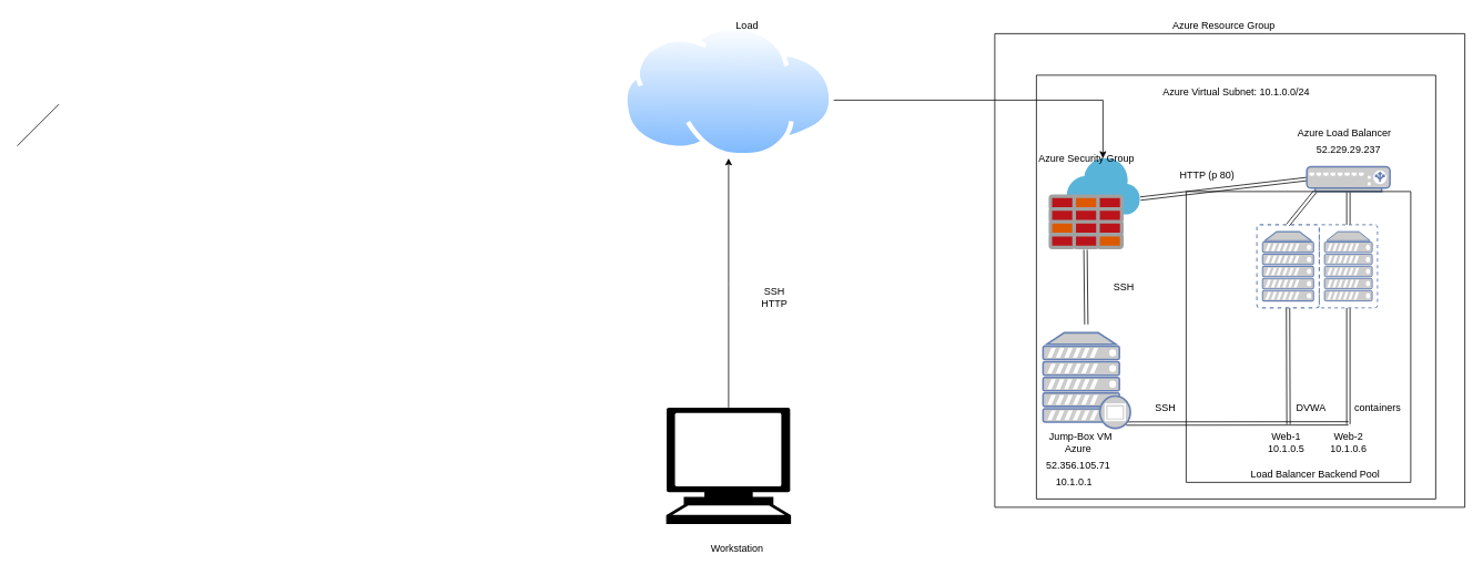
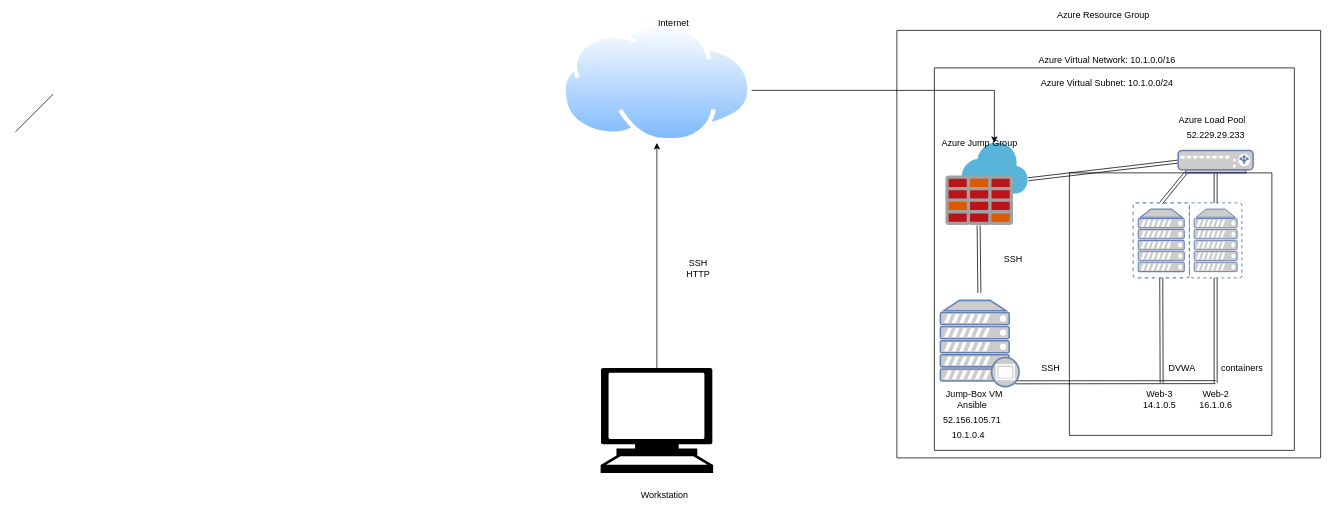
- <mxCell id="8" value="Load" style="text;html=1;align=center;verticalAlign=middle;resizable=0;points=[];autosize=1;strokeColor=none;fillColor=none;" parent="1" vertex="1"><mxGeometry x="866.99" y="20" width="60" height="20" as="geometry" /></mxCell>
+ <mxCell id="8" value="Internet" style="text;html=1;align=center;verticalAlign=middle;resizable=0;points=[];autosize=1;strokeColor=none;fillColor=none;" parent="1" vertex="1"><mxGeometry x="866.99" y="20" width="60" height="20" as="geometry" /></mxCell>
- <mxCell id="7" value="Azure Resource&amp;nbsp;Group" style="text;html=1;align=center;verticalAlign=middle;resizable=0;points=[];autosize=1;strokeColor=none;fillColor=none;" parent="1" vertex="1"><mxGeometry x="1400" y="20" width="140" height="20" as="geometry" /></mxCell>
+ <mxCell id="7" value="Azure Resource&amp;nbsp;Group" style="text;html=1;align=center;verticalAlign=middle;resizable=0;points=[];autosize=1;strokeColor=none;fillColor=none;" parent="1" vertex="1"><mxGeometry x="1400" y="10" width="140" height="20" as="geometry" /></mxCell>
+ <mxCell id="10" value="Azure Virtual Network: 10.1.0.0/16" style="text;html=1;align=center;verticalAlign=middle;resizable=0;points=[];autosize=1;strokeColor=none;fillColor=none;" parent="1" vertex="1"><mxGeometry x="1375" y="70" width="200" height="20" as="geometry" /></mxCell>
- <mxCell id="11" value="Azure Virtual Subnet: 10.1.0.0/24" style="text;html=1;align=center;verticalAlign=middle;resizable=0;points=[];autosize=1;strokeColor=none;fillColor=none;" parent="1" vertex="1"><mxGeometry x="1390" y="100" width="190" height="20" as="geometry" /></mxCell>
+ <mxCell id="11" value="Azure Virtual Subnet: 10.1.0.0/24" style="text;html=1;align=center;verticalAlign=middle;resizable=0;points=[];autosize=1;strokeColor=none;fillColor=none;" parent="1" vertex="1"><mxGeometry x="1380" y="100" width="190" height="20" as="geometry" /></mxCell>
- <mxCell id="26" value="Azure Load Balancer" style="text;html=1;align=center;verticalAlign=middle;resizable=0;points=[];autosize=1;strokeColor=none;fillColor=none;" parent="1" vertex="1"><mxGeometry x="1550" y="150" width="130" height="20" as="geometry" /></mxCell>
+ <mxCell id="26" value="Azure Load Pool" style="text;html=1;align=center;verticalAlign=middle;resizable=0;points=[];autosize=1;strokeColor=none;fillColor=none;" parent="1" vertex="1"><mxGeometry x="1550" y="150" width="130" height="20" as="geometry" /></mxCell>
- <mxCell id="27" value="52.229.29.237" style="text;html=1;align=center;verticalAlign=middle;resizable=0;points=[];autosize=1;strokeColor=none;fillColor=none;" parent="1" vertex="1"><mxGeometry x="1575" y="170" width="90" height="20" as="geometry" /></mxCell>
+ <mxCell id="27" value="52.229.29.233" style="text;html=1;align=center;verticalAlign=middle;resizable=0;points=[];autosize=1;strokeColor=none;fillColor=none;" parent="1" vertex="1"><mxGeometry x="1575" y="170" width="90" height="20" as="geometry" /></mxCell>
- <mxCell id="13" value="Azure Security Group" style="text;html=1;align=center;verticalAlign=middle;resizable=0;points=[];autosize=1;strokeColor=none;fillColor=none;" parent="1" vertex="1"><mxGeometry x="1240" y="180" width="130" height="20" as="geometry" /></mxCell>
+ <mxCell id="13" value="Azure Jump Group" style="text;html=1;align=center;verticalAlign=middle;resizable=0;points=[];autosize=1;strokeColor=none;fillColor=none;" parent="1" vertex="1"><mxGeometry x="1240" y="180" width="130" height="20" as="geometry" /></mxCell>
- <mxCell id="25" value="HTTP (p 80)&lt;br&gt;" style="text;html=1;align=center;verticalAlign=middle;resizable=0;points=[];autosize=1;strokeColor=none;fillColor=none;" parent="1" vertex="1"><mxGeometry x="1410" y="200" width="80" height="20" as="geometry" /></mxCell>
- <mxCell id="36" value="Web-1" style="text;html=1;align=center;verticalAlign=middle;resizable=0;points=[];autosize=1;strokeColor=none;fillColor=none;" parent="1" vertex="1"><mxGeometry x="1520" y="515" width="50" height="20" as="geometry" /></mxCell>
+ <mxCell id="36" value="Web-3" style="text;html=1;align=center;verticalAlign=middle;resizable=0;points=[];autosize=1;strokeColor=none;fillColor=none;" parent="1" vertex="1"><mxGeometry x="1520" y="515" width="50" height="20" as="geometry" /></mxCell>
- <mxCell id="33" value="Azure" style="text;html=1;align=center;verticalAlign=middle;resizable=0;points=[];autosize=1;strokeColor=none;fillColor=none;" parent="1" vertex="1"><mxGeometry x="1270" y="530" width="50" height="20" as="geometry" /></mxCell>
+ <mxCell id="33" value="Ansible" style="text;html=1;align=center;verticalAlign=middle;resizable=0;points=[];autosize=1;strokeColor=none;fillColor=none;" parent="1" vertex="1"><mxGeometry x="1270" y="530" width="50" height="20" as="geometry" /></mxCell>
- <mxCell id="38" value="10.1.0.5" style="text;html=1;align=center;verticalAlign=middle;resizable=0;points=[];autosize=1;strokeColor=none;fillColor=none;" parent="1" vertex="1"><mxGeometry x="1515" y="530" width="60" height="20" as="geometry" /></mxCell>
+ <mxCell id="38" value="14.1.0.5" style="text;html=1;align=center;verticalAlign=middle;resizable=0;points=[];autosize=1;strokeColor=none;fillColor=none;" parent="1" vertex="1"><mxGeometry x="1515" y="530" width="60" height="20" as="geometry" /></mxCell>
- <mxCell id="39" value="10.1.0.6" style="text;html=1;align=center;verticalAlign=middle;resizable=0;points=[];autosize=1;strokeColor=none;fillColor=none;" parent="1" vertex="1"><mxGeometry x="1590" y="530" width="60" height="20" as="geometry" /></mxCell>
+ <mxCell id="39" value="16.1.0.6" style="text;html=1;align=center;verticalAlign=middle;resizable=0;points=[];autosize=1;strokeColor=none;fillColor=none;" parent="1" vertex="1"><mxGeometry x="1590" y="530" width="60" height="20" as="geometry" /></mxCell>
- <mxCell id="34" value="52.356.105.71" style="text;html=1;align=center;verticalAlign=middle;resizable=0;points=[];autosize=1;strokeColor=none;fillColor=none;" parent="1" vertex="1"><mxGeometry x="1250" y="550" width="90" height="20" as="geometry" /></mxCell>
+ <mxCell id="34" value="52.156.105.71" style="text;html=1;align=center;verticalAlign=middle;resizable=0;points=[];autosize=1;strokeColor=none;fillColor=none;" parent="1" vertex="1"><mxGeometry x="1250" y="550" width="90" height="20" as="geometry" /></mxCell>
- <mxCell id="40" value="Load Balancer Backend Pool" style="text;html=1;align=center;verticalAlign=middle;resizable=0;points=[];autosize=1;strokeColor=none;fillColor=none;" parent="1" vertex="1"><mxGeometry x="1495" y="560" width="170" height="20" as="geometry" /></mxCell>
- <mxCell id="35" value="10.1.0.1" style="text;html=1;align=center;verticalAlign=middle;resizable=0;points=[];autosize=1;strokeColor=none;fillColor=none;" parent="1" vertex="1"><mxGeometry x="1260" y="570" width="60" height="20" as="geometry" /></mxCell>
+ <mxCell id="35" value="10.1.0.4" style="text;html=1;align=center;verticalAlign=middle;resizable=0;points=[];autosize=1;strokeColor=none;fillColor=none;" parent="1" vertex="1"><mxGeometry x="1260" y="570" width="60" height="20" as="geometry" /></mxCell>
